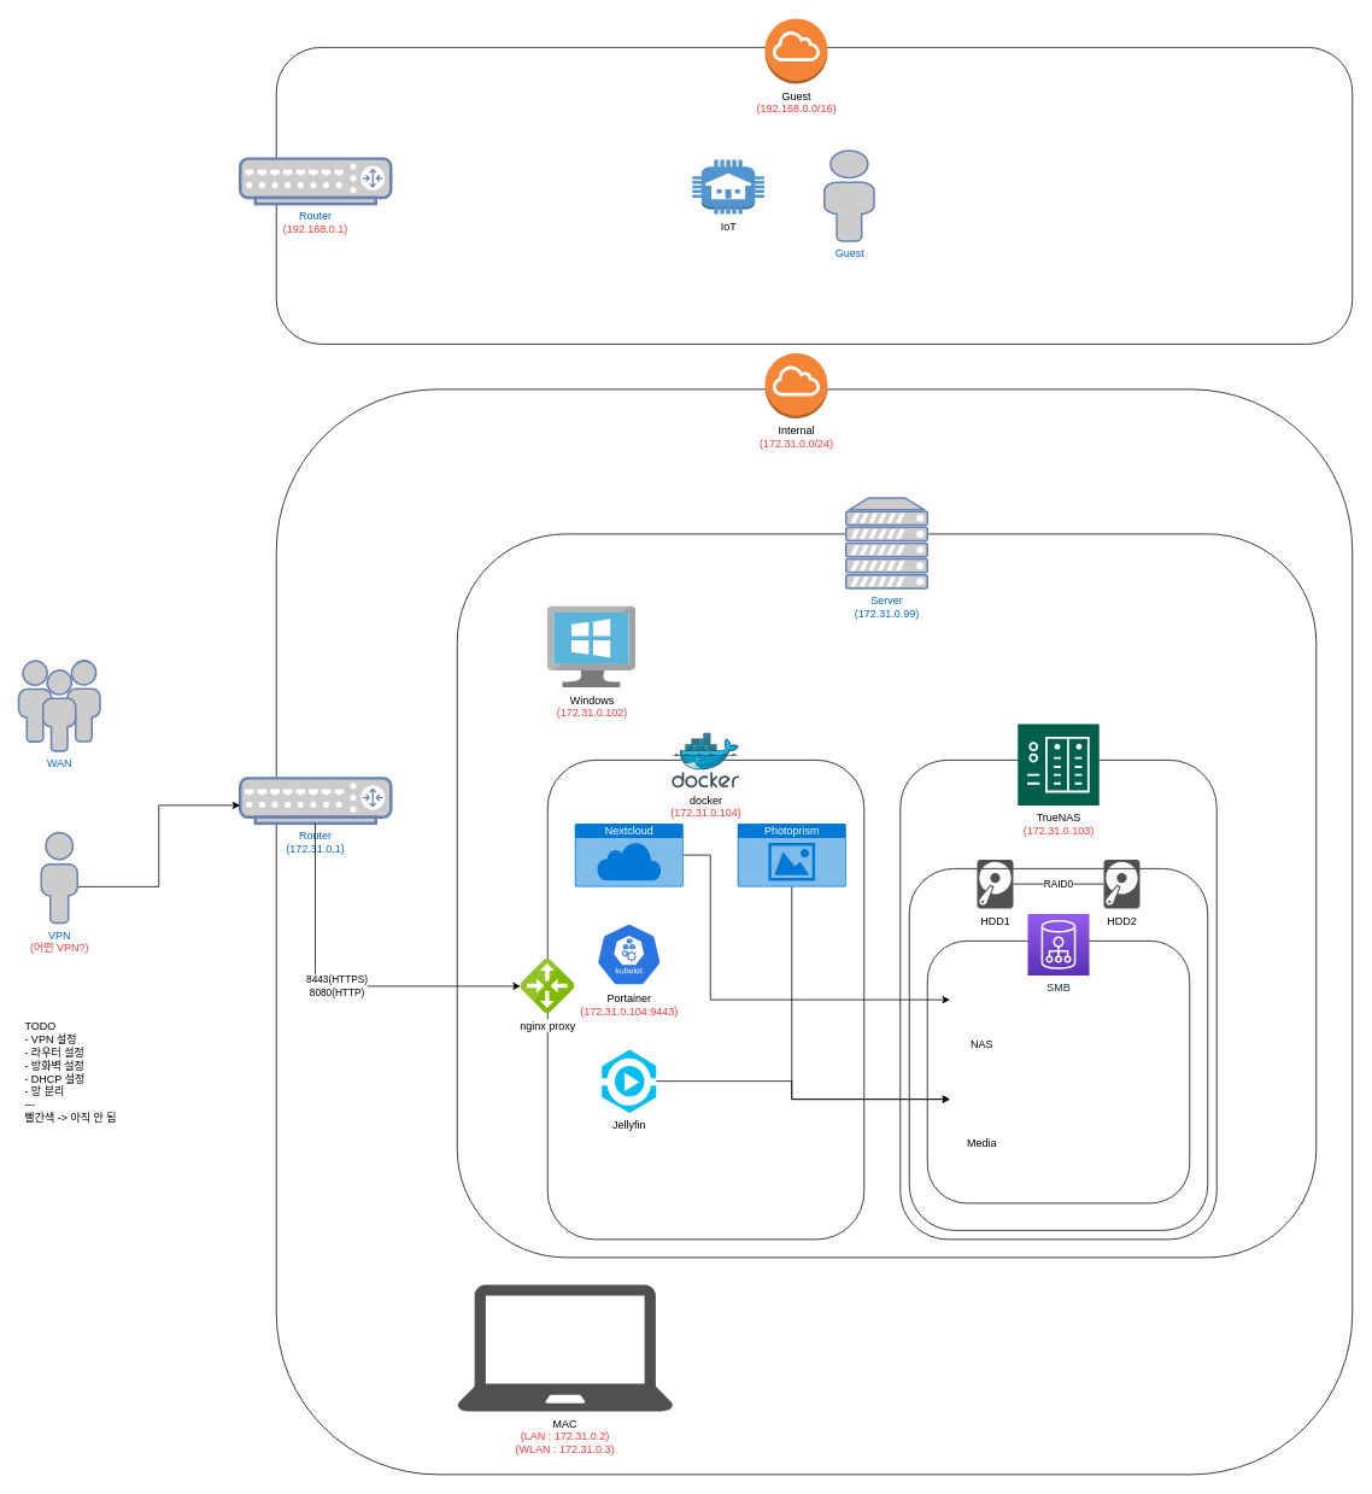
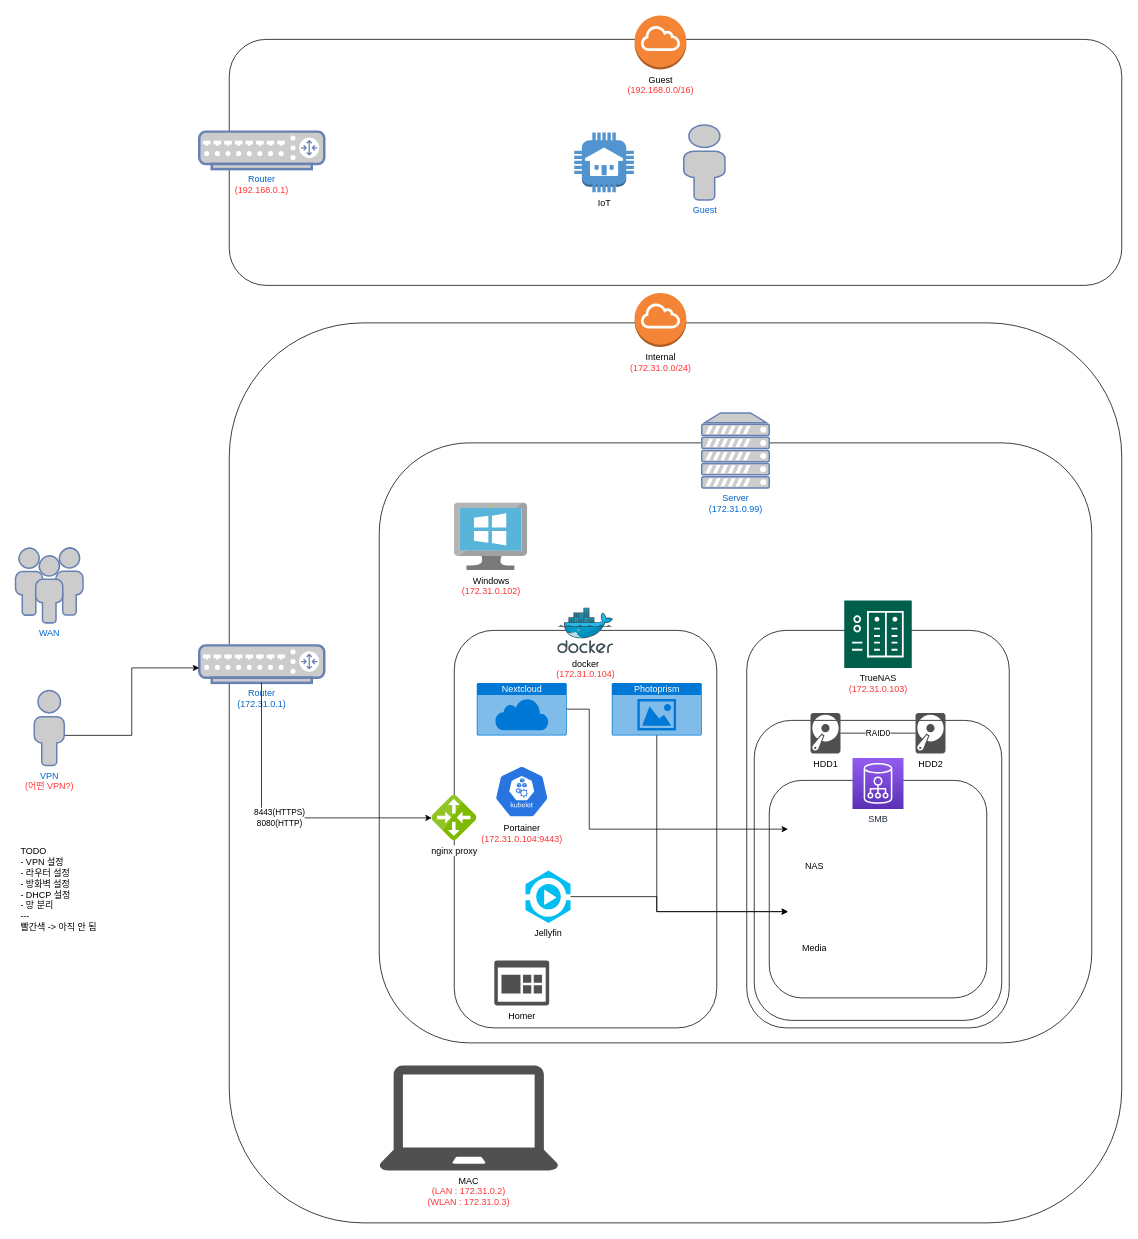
- <mxCell id="51" value="&lt;font color=&quot;#000000&quot;&gt;IoT&lt;/font&gt;" style="outlineConnect=0;dashed=0;verticalLabelPosition=bottom;verticalAlign=top;align=center;html=1;shape=mxgraph.aws3.house;fillColor=#5294CF;gradientColor=none;labelBackgroundColor=none;fontColor=#FF3333;" vertex="1" parent="48"><mxGeometry x="520" y="124.25" width="79.5" height="60" as="geometry" /></mxCell>
+ <mxCell id="51" value="&lt;font color=&quot;#000000&quot;&gt;IoT&lt;/font&gt;" style="outlineConnect=0;dashed=0;verticalLabelPosition=bottom;verticalAlign=top;align=center;html=1;shape=mxgraph.aws3.house;fillColor=#5294CF;gradientColor=none;labelBackgroundColor=none;fontColor=#FF3333;" vertex="1" parent="48"><mxGeometry x="520" y="124.25" width="79.5" height="79.5" as="geometry" /></mxCell>
- <mxCell id="15" value="&lt;font color=&quot;#000000&quot;&gt;Jellyfin&lt;/font&gt;" style="verticalLabelPosition=bottom;html=1;verticalAlign=top;align=center;strokeColor=none;fillColor=#00BEF2;shape=mxgraph.azure.media_service;pointerEvents=1;labelBackgroundColor=none;fontColor=#FF3333;" vertex="1" parent="10"><mxGeometry x="90" y="320" width="60" height="70" as="geometry" /></mxCell>
+ <mxCell id="15" value="&lt;font color=&quot;#000000&quot;&gt;Jellyfin&lt;/font&gt;" style="verticalLabelPosition=bottom;html=1;verticalAlign=top;align=center;strokeColor=none;fillColor=#00BEF2;shape=mxgraph.azure.media_service;pointerEvents=1;labelBackgroundColor=none;fontColor=#FF3333;" vertex="1" parent="10"><mxGeometry x="125" y="320" width="60" height="70" as="geometry" /></mxCell>
+ <mxCell id="16" value="Homer" style="sketch=0;pointerEvents=1;shadow=0;dashed=0;html=1;strokeColor=none;labelPosition=center;verticalLabelPosition=bottom;verticalAlign=top;align=center;fillColor=#505050;shape=mxgraph.mscae.oms.dashboard;labelBackgroundColor=none;fontColor=#000000;" vertex="1" parent="10"><mxGeometry x="83.41" y="440" width="73.17" height="60" as="geometry" /></mxCell>
